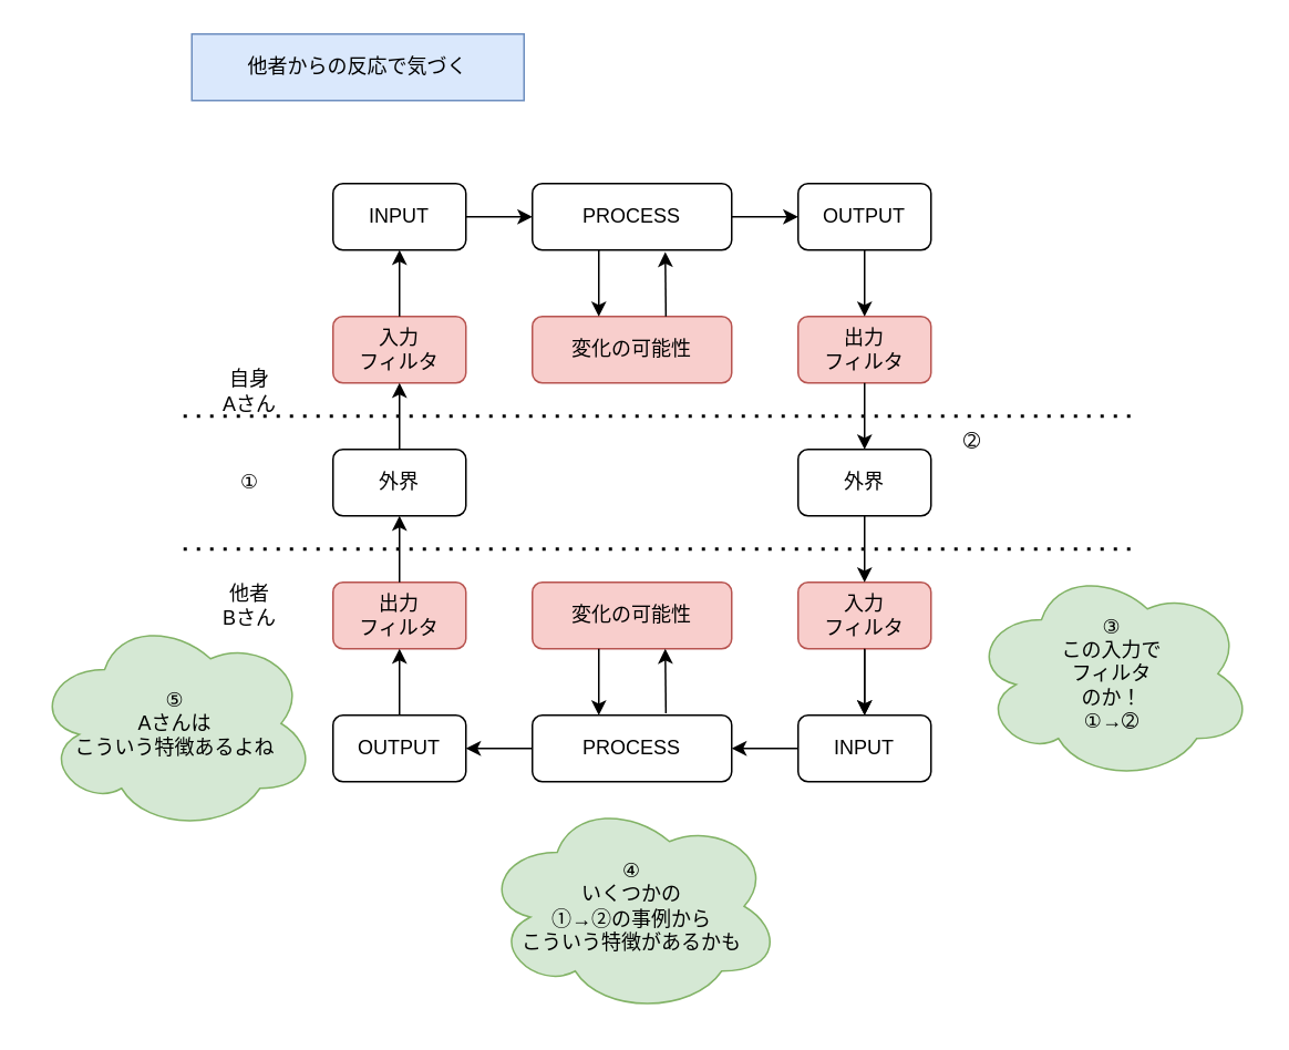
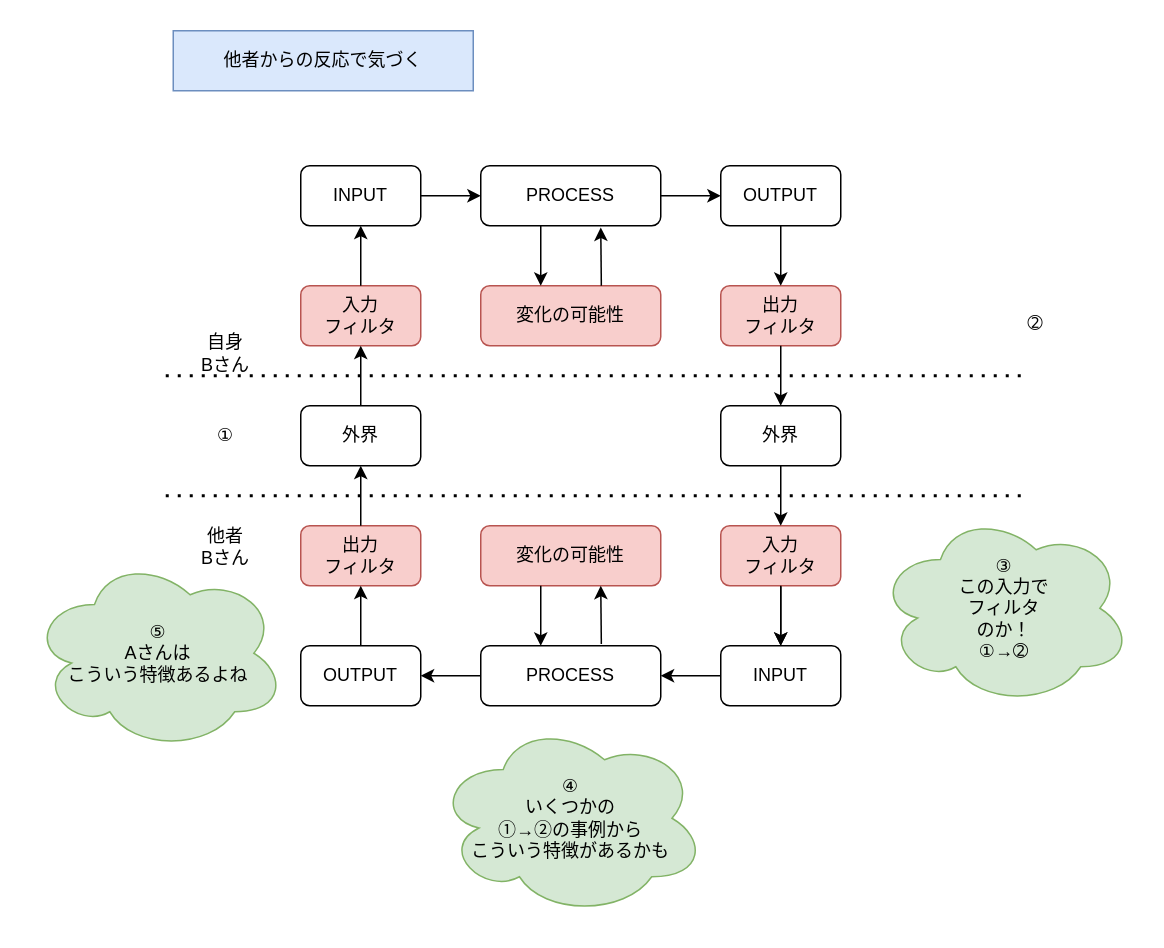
- <mxCell id="25" value="自身&lt;div&gt;Aさん&lt;/div&gt;" style="text;html=1;align=center;verticalAlign=middle;whiteSpace=wrap;rounded=0;" vertex="1" parent="1"><mxGeometry x="120" y="220" width="60" height="30" as="geometry" /></mxCell>
+ <mxCell id="25" value="自身&lt;div&gt;Bさん&lt;/div&gt;" style="text;html=1;align=center;verticalAlign=middle;whiteSpace=wrap;rounded=0;" vertex="1" parent="1"><mxGeometry x="120" y="220" width="60" height="30" as="geometry" /></mxCell>
- <mxCell id="41" value="➁" style="text;html=1;align=center;verticalAlign=middle;whiteSpace=wrap;rounded=0;" vertex="1" parent="1"><mxGeometry x="560" y="250" width="50" height="30" as="geometry" /></mxCell>
+ <mxCell id="41" value="➁" style="text;html=1;align=center;verticalAlign=middle;whiteSpace=wrap;rounded=0;" vertex="1" parent="1"><mxGeometry x="665" y="200" width="50" height="30" as="geometry" /></mxCell>
